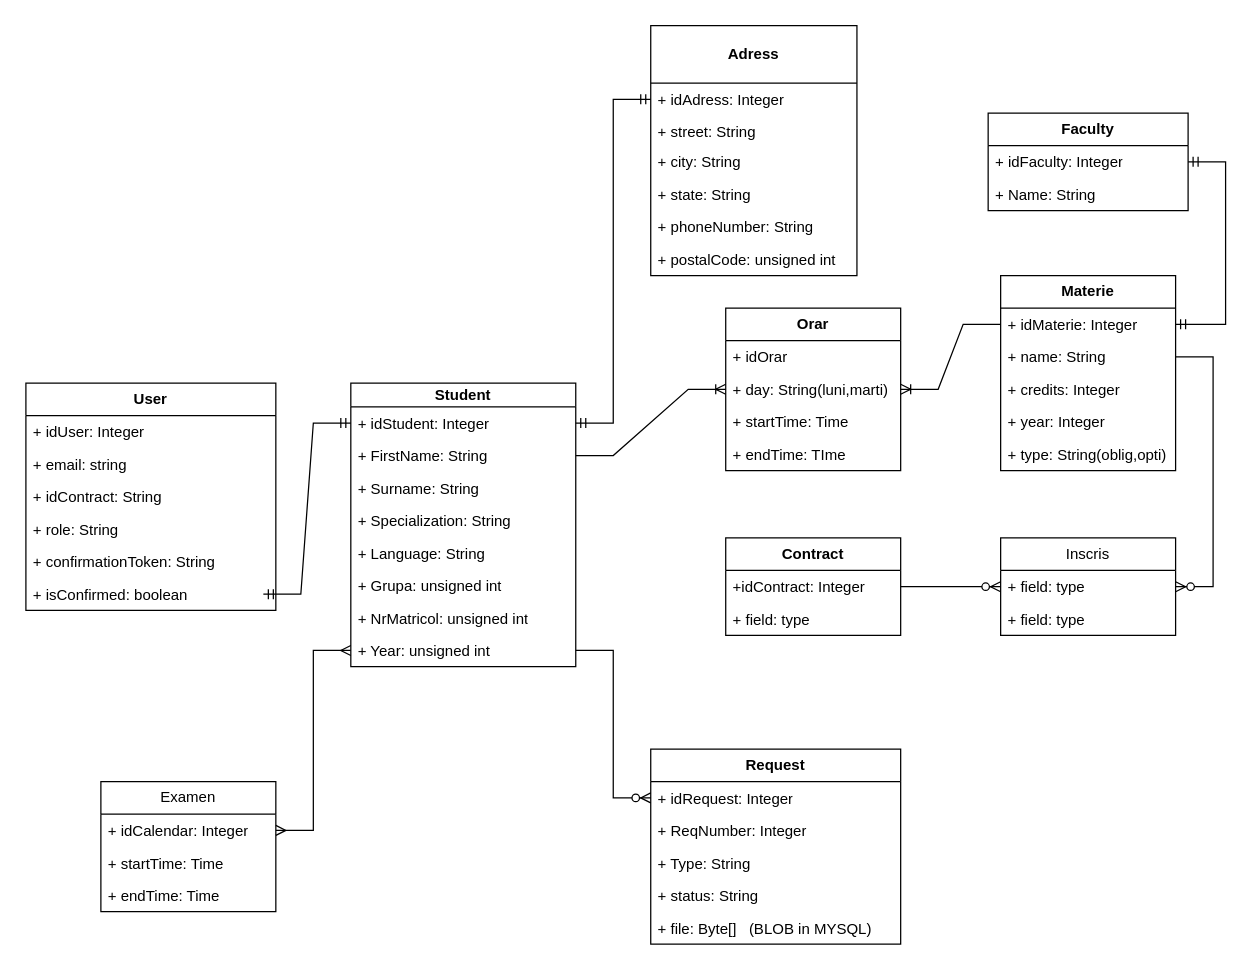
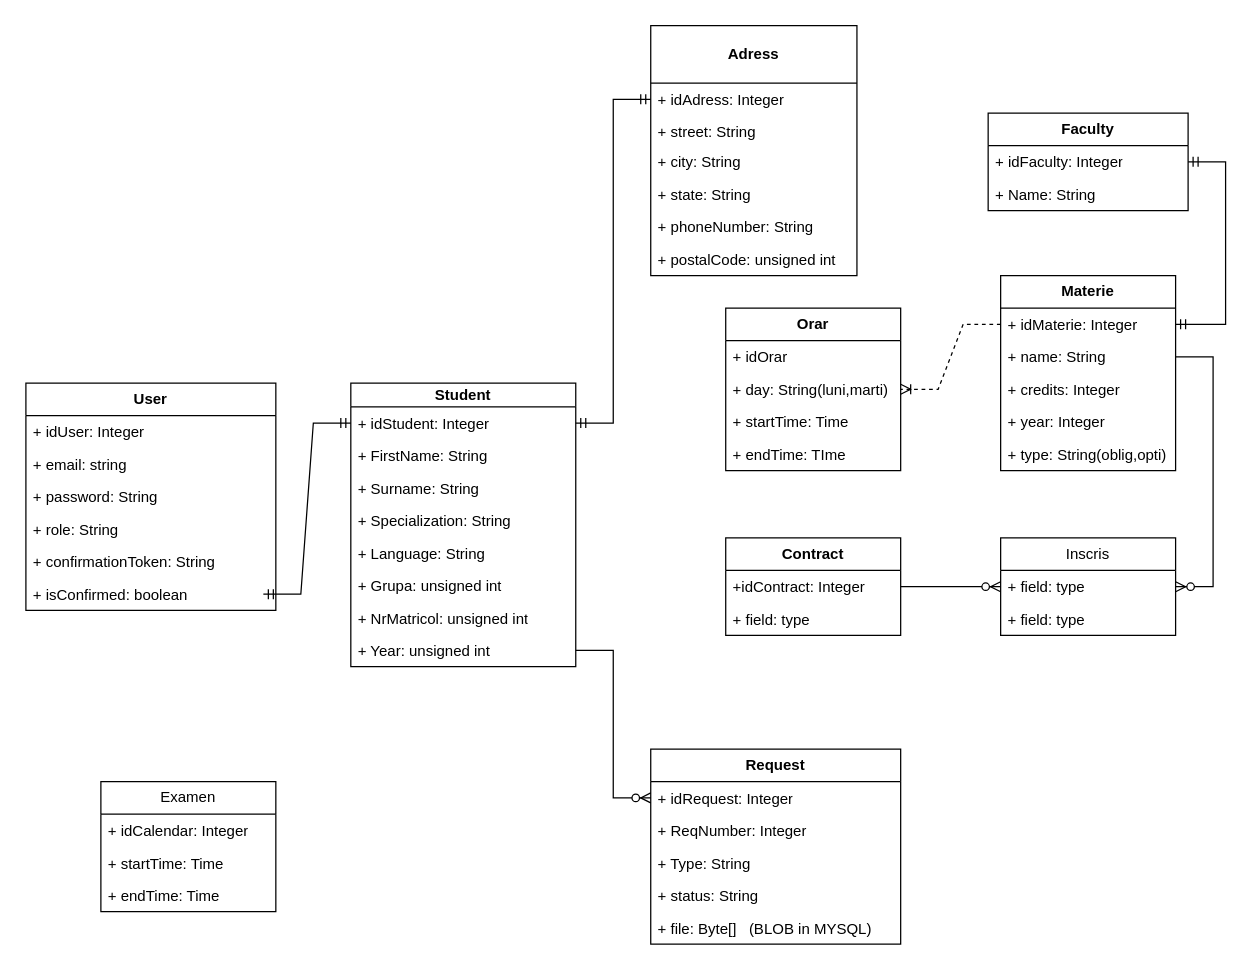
- <mxCell id="62" value="" style="edgeStyle=entityRelationEdgeStyle;fontSize=12;html=1;endArrow=ERoneToMany;rounded=0;exitX=0;exitY=0.5;exitDx=0;exitDy=0;" edge="1" parent="1" source="33" target="47"><mxGeometry width="100" height="100" relative="1" as="geometry"><mxPoint x="730" y="390" as="sourcePoint" /><mxPoint x="830" y="290" as="targetPoint" /></mxGeometry></mxCell>
+ <mxCell id="62" value="" style="edgeStyle=entityRelationEdgeStyle;fontSize=12;html=1;endArrow=ERoneToMany;rounded=0;exitX=0;exitY=0.5;exitDx=0;exitDy=0;dashed=1;" edge="1" parent="1" source="33" target="47"><mxGeometry width="100" height="100" relative="1" as="geometry"><mxPoint x="730" y="390" as="sourcePoint" /><mxPoint x="830" y="290" as="targetPoint" /></mxGeometry></mxCell>
- <mxCell id="61" value="" style="edgeStyle=entityRelationEdgeStyle;fontSize=12;html=1;endArrow=ERoneToMany;rounded=0;exitX=1;exitY=0.5;exitDx=0;exitDy=0;entryX=0;entryY=0.5;entryDx=0;entryDy=0;" edge="1" parent="1" source="12" target="47"><mxGeometry width="100" height="100" relative="1" as="geometry"><mxPoint x="530" y="420" as="sourcePoint" /><mxPoint x="630" y="320" as="targetPoint" /></mxGeometry></mxCell>
- <mxCell id="6" value="+ idContract: String" style="text;strokeColor=none;fillColor=none;align=left;verticalAlign=top;spacingLeft=4;spacingRight=4;overflow=hidden;rotatable=0;points=[[0,0.5],[1,0.5]];portConstraint=eastwest;whiteSpace=wrap;html=1;" parent="2" vertex="1"><mxGeometry y="78" width="200" height="26" as="geometry" /></mxCell>
+ <mxCell id="6" value="+ password: String" style="text;strokeColor=none;fillColor=none;align=left;verticalAlign=top;spacingLeft=4;spacingRight=4;overflow=hidden;rotatable=0;points=[[0,0.5],[1,0.5]];portConstraint=eastwest;whiteSpace=wrap;html=1;" parent="2" vertex="1"><mxGeometry y="78" width="200" height="26" as="geometry" /></mxCell>
- <mxCell id="55" value="" style="edgeStyle=entityRelationEdgeStyle;fontSize=12;html=1;endArrow=ERmany;startArrow=ERmany;rounded=0;entryX=0;entryY=0.5;entryDx=0;entryDy=0;" edge="1" parent="1" source="52" target="18"><mxGeometry width="100" height="100" relative="1" as="geometry"><mxPoint x="240" y="690" as="sourcePoint" /><mxPoint x="320" y="570" as="targetPoint" /></mxGeometry></mxCell>
